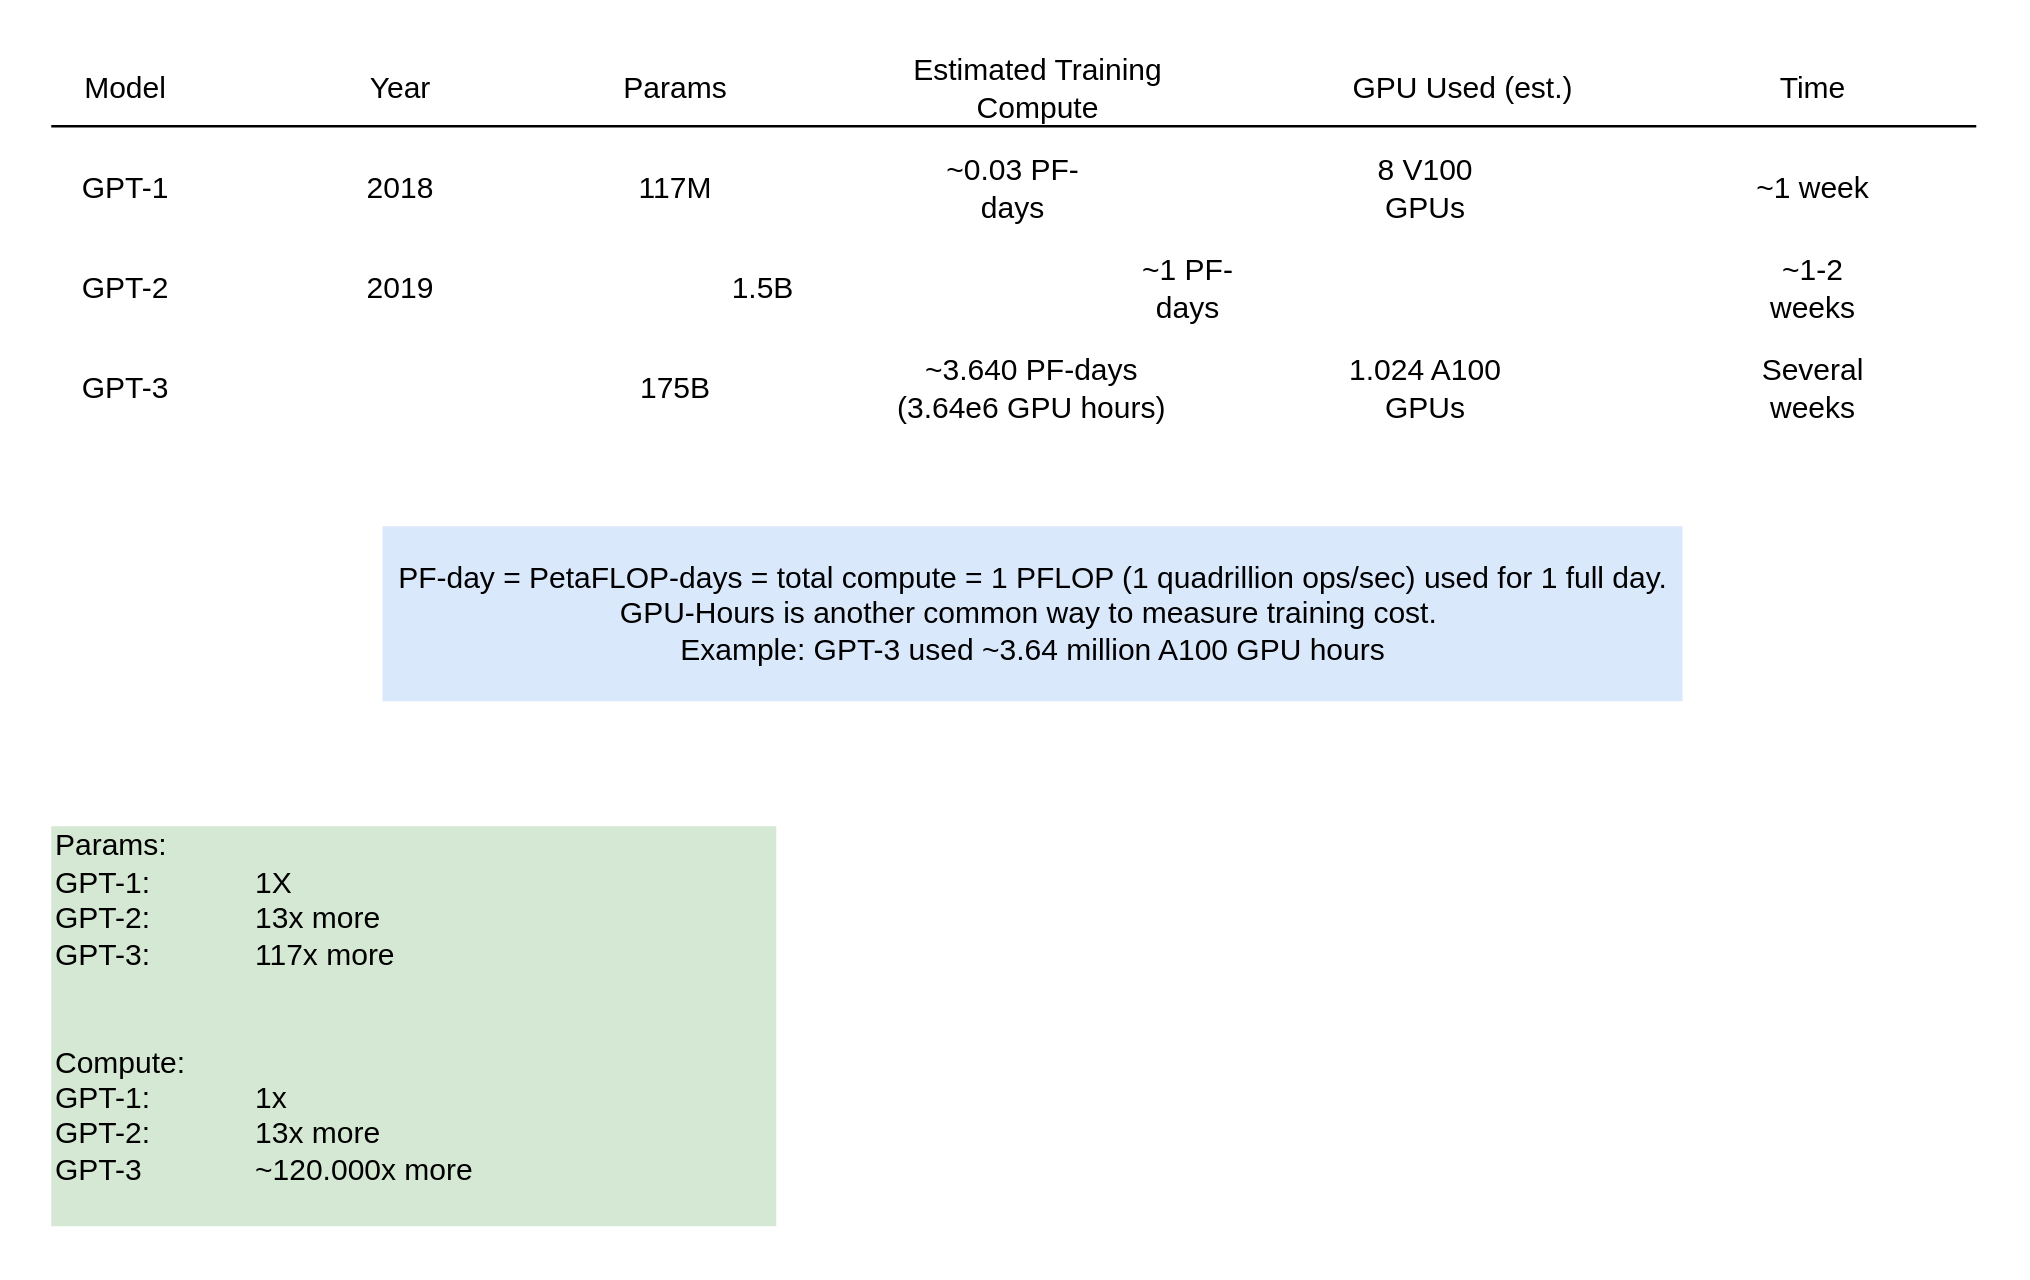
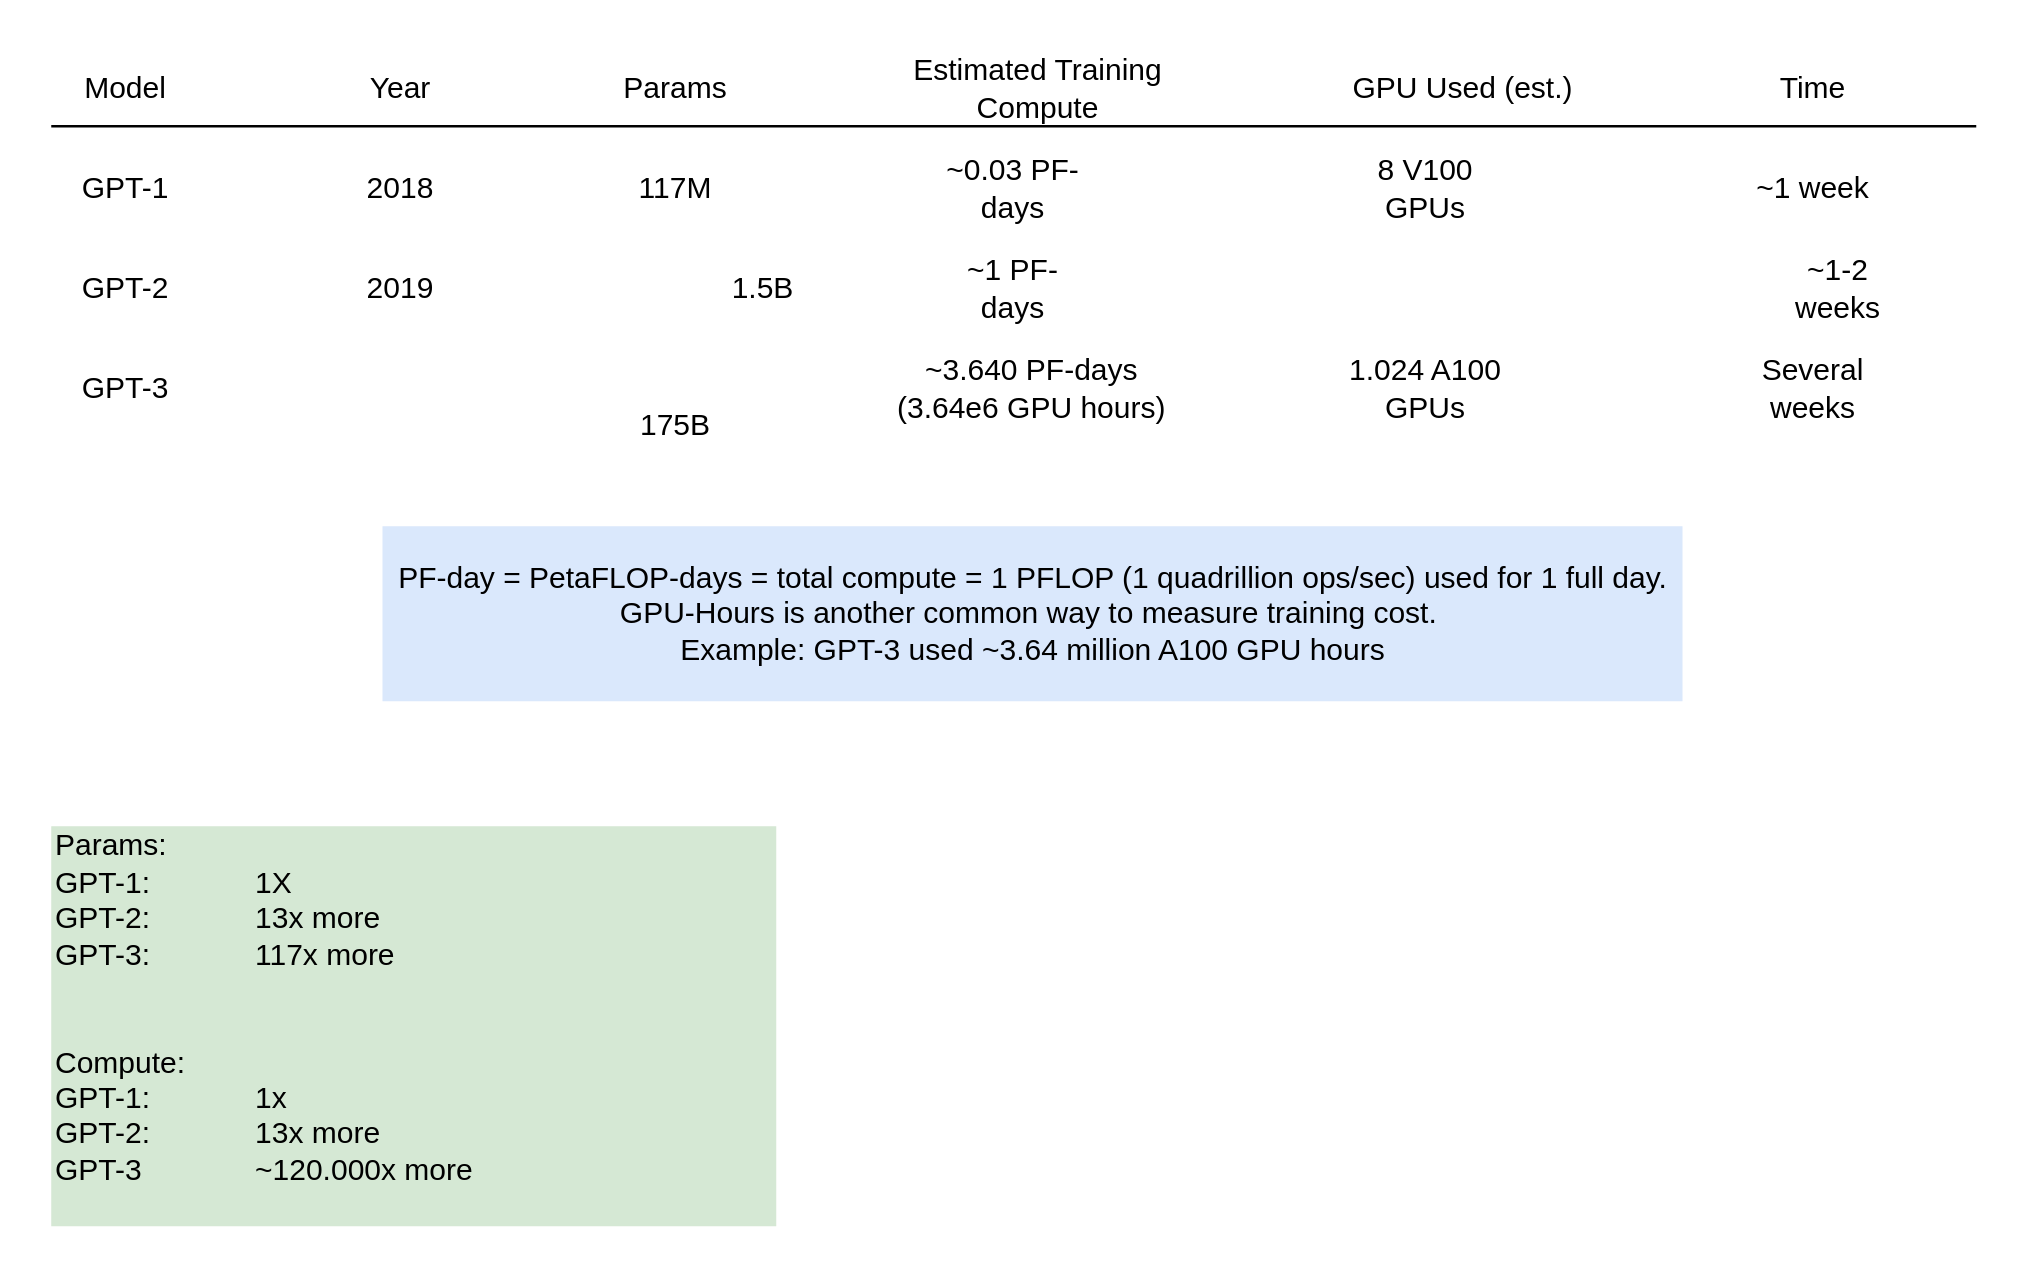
- <mxCell id="18" value="~1 PF-days" style="text;html=1;align=center;verticalAlign=middle;whiteSpace=wrap;rounded=0;" vertex="1" parent="1"><mxGeometry x="445" y="100" width="60" height="30" as="geometry" /></mxCell>
+ <mxCell id="18" value="~1 PF-days" style="text;html=1;align=center;verticalAlign=middle;whiteSpace=wrap;rounded=0;" vertex="1" parent="1"><mxGeometry x="375" y="100" width="60" height="30" as="geometry" /></mxCell>
- <mxCell id="19" value="~1-2 weeks" style="text;html=1;align=center;verticalAlign=middle;whiteSpace=wrap;rounded=0;" vertex="1" parent="1"><mxGeometry x="695" y="100" width="60" height="30" as="geometry" /></mxCell>
+ <mxCell id="19" value="~1-2 weeks" style="text;html=1;align=center;verticalAlign=middle;whiteSpace=wrap;rounded=0;" vertex="1" parent="1"><mxGeometry x="705" y="100" width="60" height="30" as="geometry" /></mxCell>
- <mxCell id="21" value="175B" style="text;html=1;align=center;verticalAlign=middle;whiteSpace=wrap;rounded=0;" vertex="1" parent="1"><mxGeometry x="240" y="140" width="60" height="30" as="geometry" /></mxCell>
+ <mxCell id="21" value="175B" style="text;html=1;align=center;verticalAlign=middle;whiteSpace=wrap;rounded=0;" vertex="1" parent="1"><mxGeometry x="240" y="155" width="60" height="30" as="geometry" /></mxCell>
